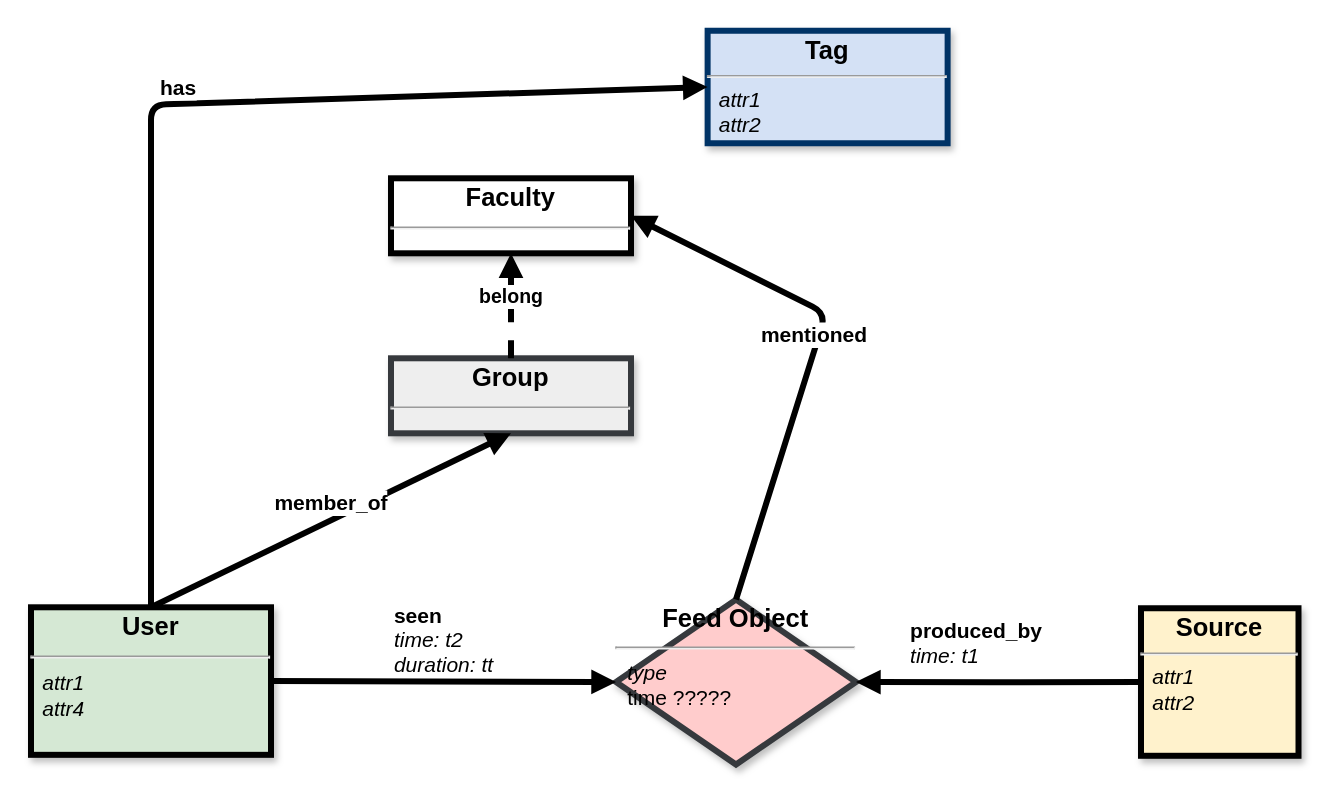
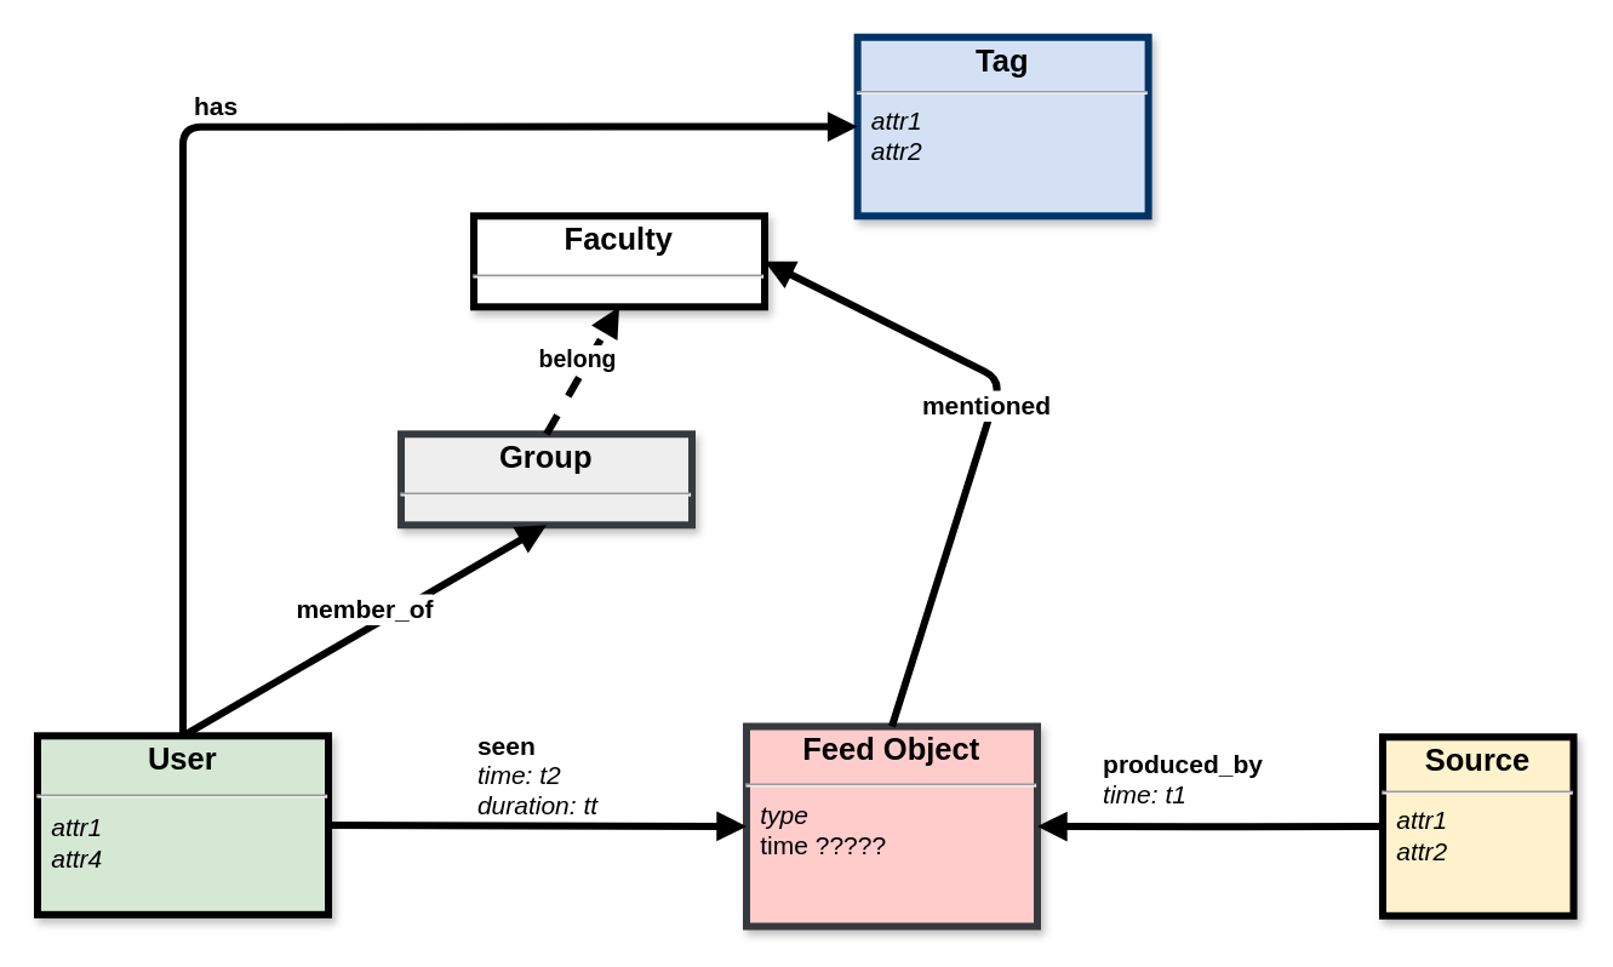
- <mxCell id="4" value="&lt;p style=&quot;margin: 4px 0px 0px ; text-align: center&quot;&gt;&lt;font style=&quot;font-size: 17px&quot; color=&quot;#000000&quot;&gt;&lt;b&gt;Tag&lt;/b&gt;&lt;/font&gt;&lt;/p&gt;&lt;hr&gt;&lt;p style=&quot;margin: 0px 0px 0px 8px ; font-size: 14px&quot;&gt;&lt;font style=&quot;font-size: 14px&quot; color=&quot;#000000&quot;&gt;&lt;i&gt;attr1&lt;/i&gt;&lt;/font&gt;&lt;/p&gt;&lt;p style=&quot;margin: 0px 0px 0px 8px ; font-size: 14px&quot;&gt;&lt;font style=&quot;font-size: 14px&quot; color=&quot;#000000&quot;&gt;&lt;i&gt;attr2&lt;/i&gt;&lt;/font&gt;&lt;/p&gt;" style="verticalAlign=top;align=left;overflow=fill;fontSize=12;fontFamily=Helvetica;html=1;strokeColor=#003366;shadow=1;fillColor=#D4E1F5;fontColor=#003366;strokeWidth=4;" parent="1" vertex="1"><mxGeometry x="471.08" y="20" width="160" height="75" as="geometry" /></mxCell>
+ <mxCell id="4" value="&lt;p style=&quot;margin: 4px 0px 0px ; text-align: center&quot;&gt;&lt;font style=&quot;font-size: 17px&quot; color=&quot;#000000&quot;&gt;&lt;b&gt;Tag&lt;/b&gt;&lt;/font&gt;&lt;/p&gt;&lt;hr&gt;&lt;p style=&quot;margin: 0px 0px 0px 8px ; font-size: 14px&quot;&gt;&lt;font style=&quot;font-size: 14px&quot; color=&quot;#000000&quot;&gt;&lt;i&gt;attr1&lt;/i&gt;&lt;/font&gt;&lt;/p&gt;&lt;p style=&quot;margin: 0px 0px 0px 8px ; font-size: 14px&quot;&gt;&lt;font style=&quot;font-size: 14px&quot; color=&quot;#000000&quot;&gt;&lt;i&gt;attr2&lt;/i&gt;&lt;/font&gt;&lt;/p&gt;" style="verticalAlign=top;align=left;overflow=fill;fontSize=12;fontFamily=Helvetica;html=1;strokeColor=#003366;shadow=1;fillColor=#D4E1F5;fontColor=#003366;strokeWidth=4;" parent="1" vertex="1"><mxGeometry x="471.08" y="20" width="160" height="98.36" as="geometry" /></mxCell>
- <mxCell id="5" value="&lt;p style=&quot;margin: 4px 0px 0px ; text-align: center ; font-size: 17px&quot;&gt;&lt;font style=&quot;font-size: 17px&quot;&gt;&lt;b&gt;Group&lt;/b&gt;&lt;/font&gt;&lt;/p&gt;&lt;hr style=&quot;font-size: 17px&quot;&gt;&lt;p style=&quot;margin: 0px ; margin-left: 8px&quot;&gt;&lt;br&gt;&lt;/p&gt;" style="verticalAlign=top;align=left;overflow=fill;fontSize=12;fontFamily=Helvetica;html=1;strokeColor=#36393d;shadow=1;fillColor=#eeeeee;strokeWidth=4;" vertex="1" parent="1"><mxGeometry x="260" y="238.36" width="160" height="50" as="geometry" /></mxCell>
+ <mxCell id="5" value="&lt;p style=&quot;margin: 4px 0px 0px ; text-align: center ; font-size: 17px&quot;&gt;&lt;font style=&quot;font-size: 17px&quot;&gt;&lt;b&gt;Group&lt;/b&gt;&lt;/font&gt;&lt;/p&gt;&lt;hr style=&quot;font-size: 17px&quot;&gt;&lt;p style=&quot;margin: 0px ; margin-left: 8px&quot;&gt;&lt;br&gt;&lt;/p&gt;" style="verticalAlign=top;align=left;overflow=fill;fontSize=12;fontFamily=Helvetica;html=1;strokeColor=#36393d;shadow=1;fillColor=#eeeeee;strokeWidth=4;" vertex="1" parent="1"><mxGeometry x="220" y="238.36" width="160" height="50" as="geometry" /></mxCell>
- <mxCell id="7" value="&lt;p style=&quot;margin: 4px 0px 0px ; text-align: center&quot;&gt;&lt;font style=&quot;font-size: 17px&quot;&gt;&lt;b&gt;Feed Object&lt;/b&gt;&lt;/font&gt;&lt;/p&gt;&lt;hr style=&quot;font-size: 15px&quot;&gt;&lt;p style=&quot;margin: 0px 0px 0px 8px ; font-size: 14px&quot;&gt;&lt;font style=&quot;font-size: 14px&quot;&gt;&lt;i&gt;type&lt;/i&gt;&lt;/font&gt;&lt;/p&gt;&lt;p style=&quot;margin: 0px 0px 0px 8px ; font-size: 14px&quot;&gt;time ?????&lt;/p&gt;" style="rhombus;verticalAlign=top;align=left;overflow=fill;fontSize=12;fontFamily=Helvetica;html=1;shadow=1;fillColor=#ffcccc;strokeWidth=4;strokeColor=#36393d;" vertex="1" parent="1"><mxGeometry x="410" y="399.18" width="160" height="110" as="geometry" /></mxCell>
+ <mxCell id="7" value="&lt;p style=&quot;margin: 4px 0px 0px ; text-align: center&quot;&gt;&lt;font style=&quot;font-size: 17px&quot;&gt;&lt;b&gt;Feed Object&lt;/b&gt;&lt;/font&gt;&lt;/p&gt;&lt;hr style=&quot;font-size: 15px&quot;&gt;&lt;p style=&quot;margin: 0px 0px 0px 8px ; font-size: 14px&quot;&gt;&lt;font style=&quot;font-size: 14px&quot;&gt;&lt;i&gt;type&lt;/i&gt;&lt;/font&gt;&lt;/p&gt;&lt;p style=&quot;margin: 0px 0px 0px 8px ; font-size: 14px&quot;&gt;time ?????&lt;/p&gt;" style="verticalAlign=top;align=left;overflow=fill;fontSize=12;fontFamily=Helvetica;html=1;shadow=1;fillColor=#ffcccc;strokeWidth=4;strokeColor=#36393d;" vertex="1" parent="1"><mxGeometry x="410" y="399.18" width="160" height="110" as="geometry" /></mxCell>
